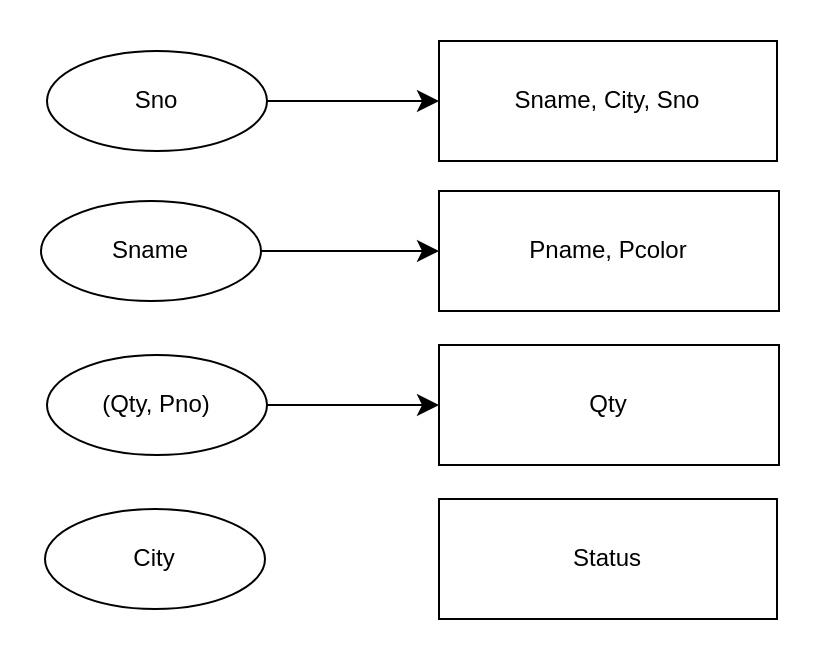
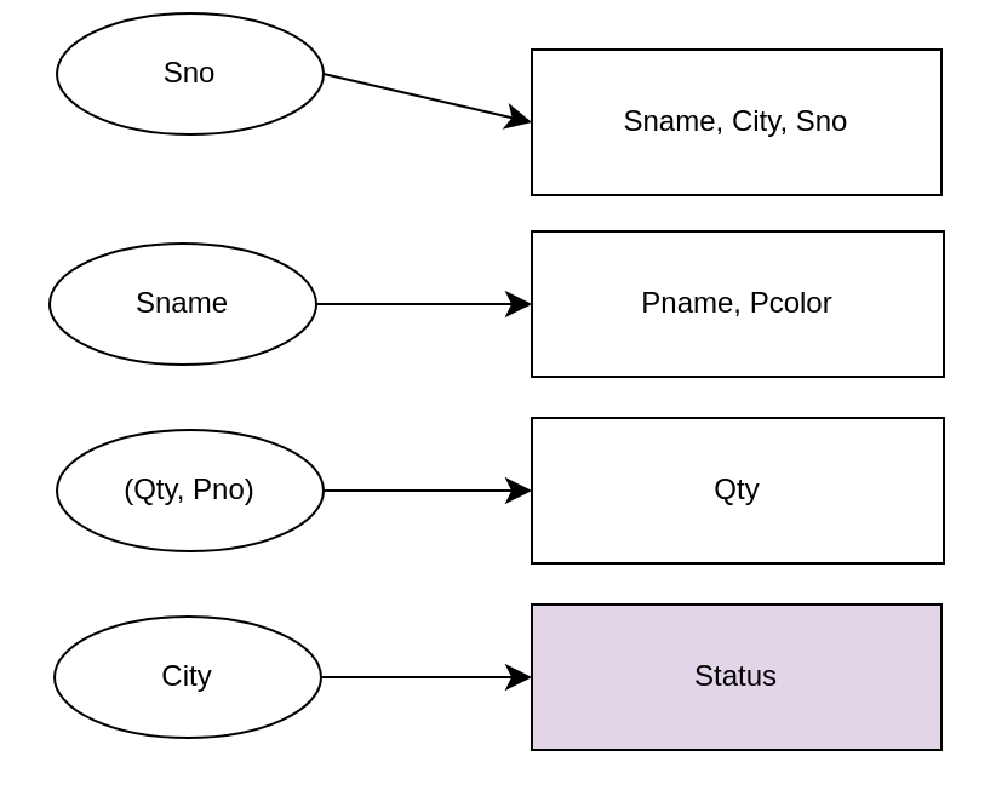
- <mxCell id="3" value="Sno" style="ellipse;whiteSpace=wrap;html=1;strokeColor=default;align=center;verticalAlign=middle;fontFamily=Helvetica;fontSize=12;fontColor=default;fillColor=default;" vertex="1" parent="1"><mxGeometry x="23" y="25" width="110" height="50" as="geometry" /></mxCell>
+ <mxCell id="3" value="Sno" style="ellipse;whiteSpace=wrap;html=1;strokeColor=default;align=center;verticalAlign=middle;fontFamily=Helvetica;fontSize=12;fontColor=default;fillColor=default;" vertex="1" parent="1"><mxGeometry x="23" y="5" width="110" height="50" as="geometry" /></mxCell>
+ <mxCell id="11" style="edgeStyle=none;curved=1;rounded=0;orthogonalLoop=1;jettySize=auto;html=1;exitX=1;exitY=0.5;exitDx=0;exitDy=0;entryX=0;entryY=0.5;entryDx=0;entryDy=0;fontSize=12;startSize=8;endSize=8;" edge="1" parent="1" source="12" target="13"><mxGeometry relative="1" as="geometry" /></mxCell>
- <mxCell id="13" value="Status" style="rounded=0;whiteSpace=wrap;html=1;" vertex="1" parent="1"><mxGeometry x="219" y="249" width="169" height="60" as="geometry" /></mxCell>
+ <mxCell id="13" value="Status" style="rounded=0;whiteSpace=wrap;html=1;fillColor=#e1d5e7;" vertex="1" parent="1"><mxGeometry x="219" y="249" width="169" height="60" as="geometry" /></mxCell>
